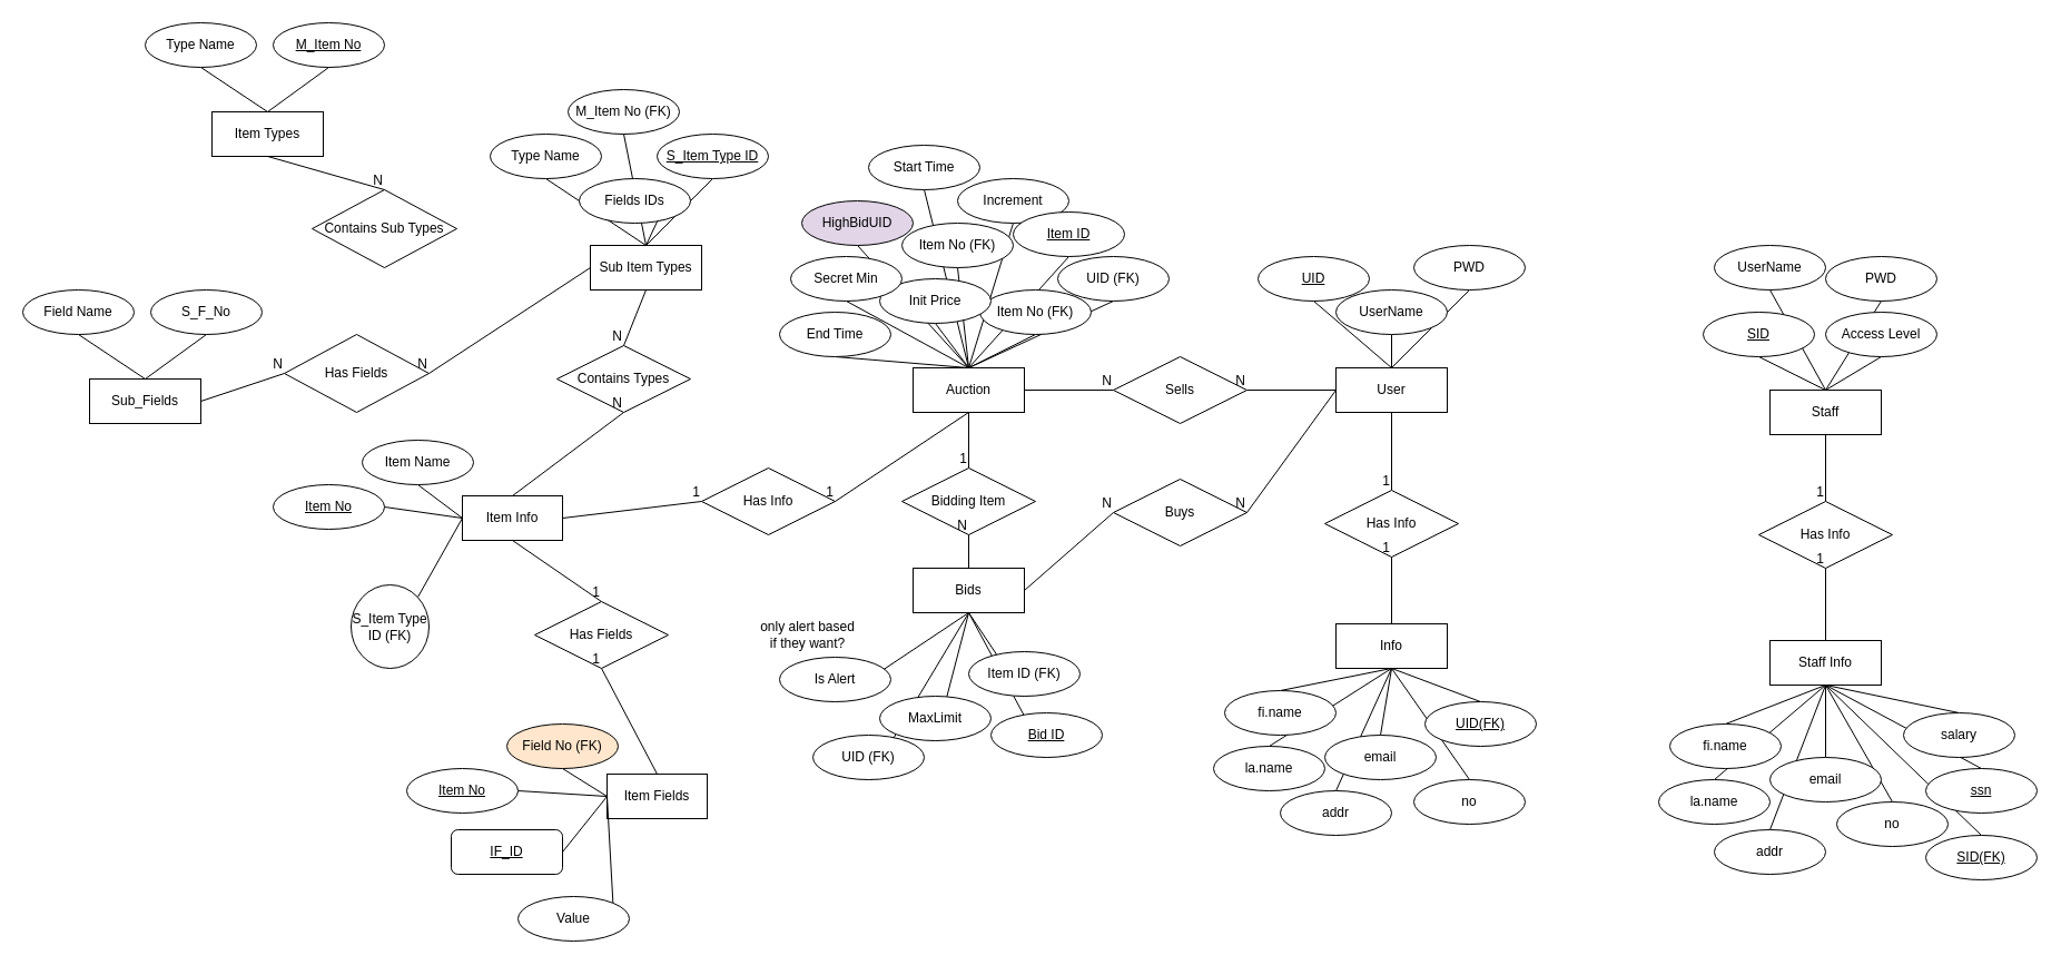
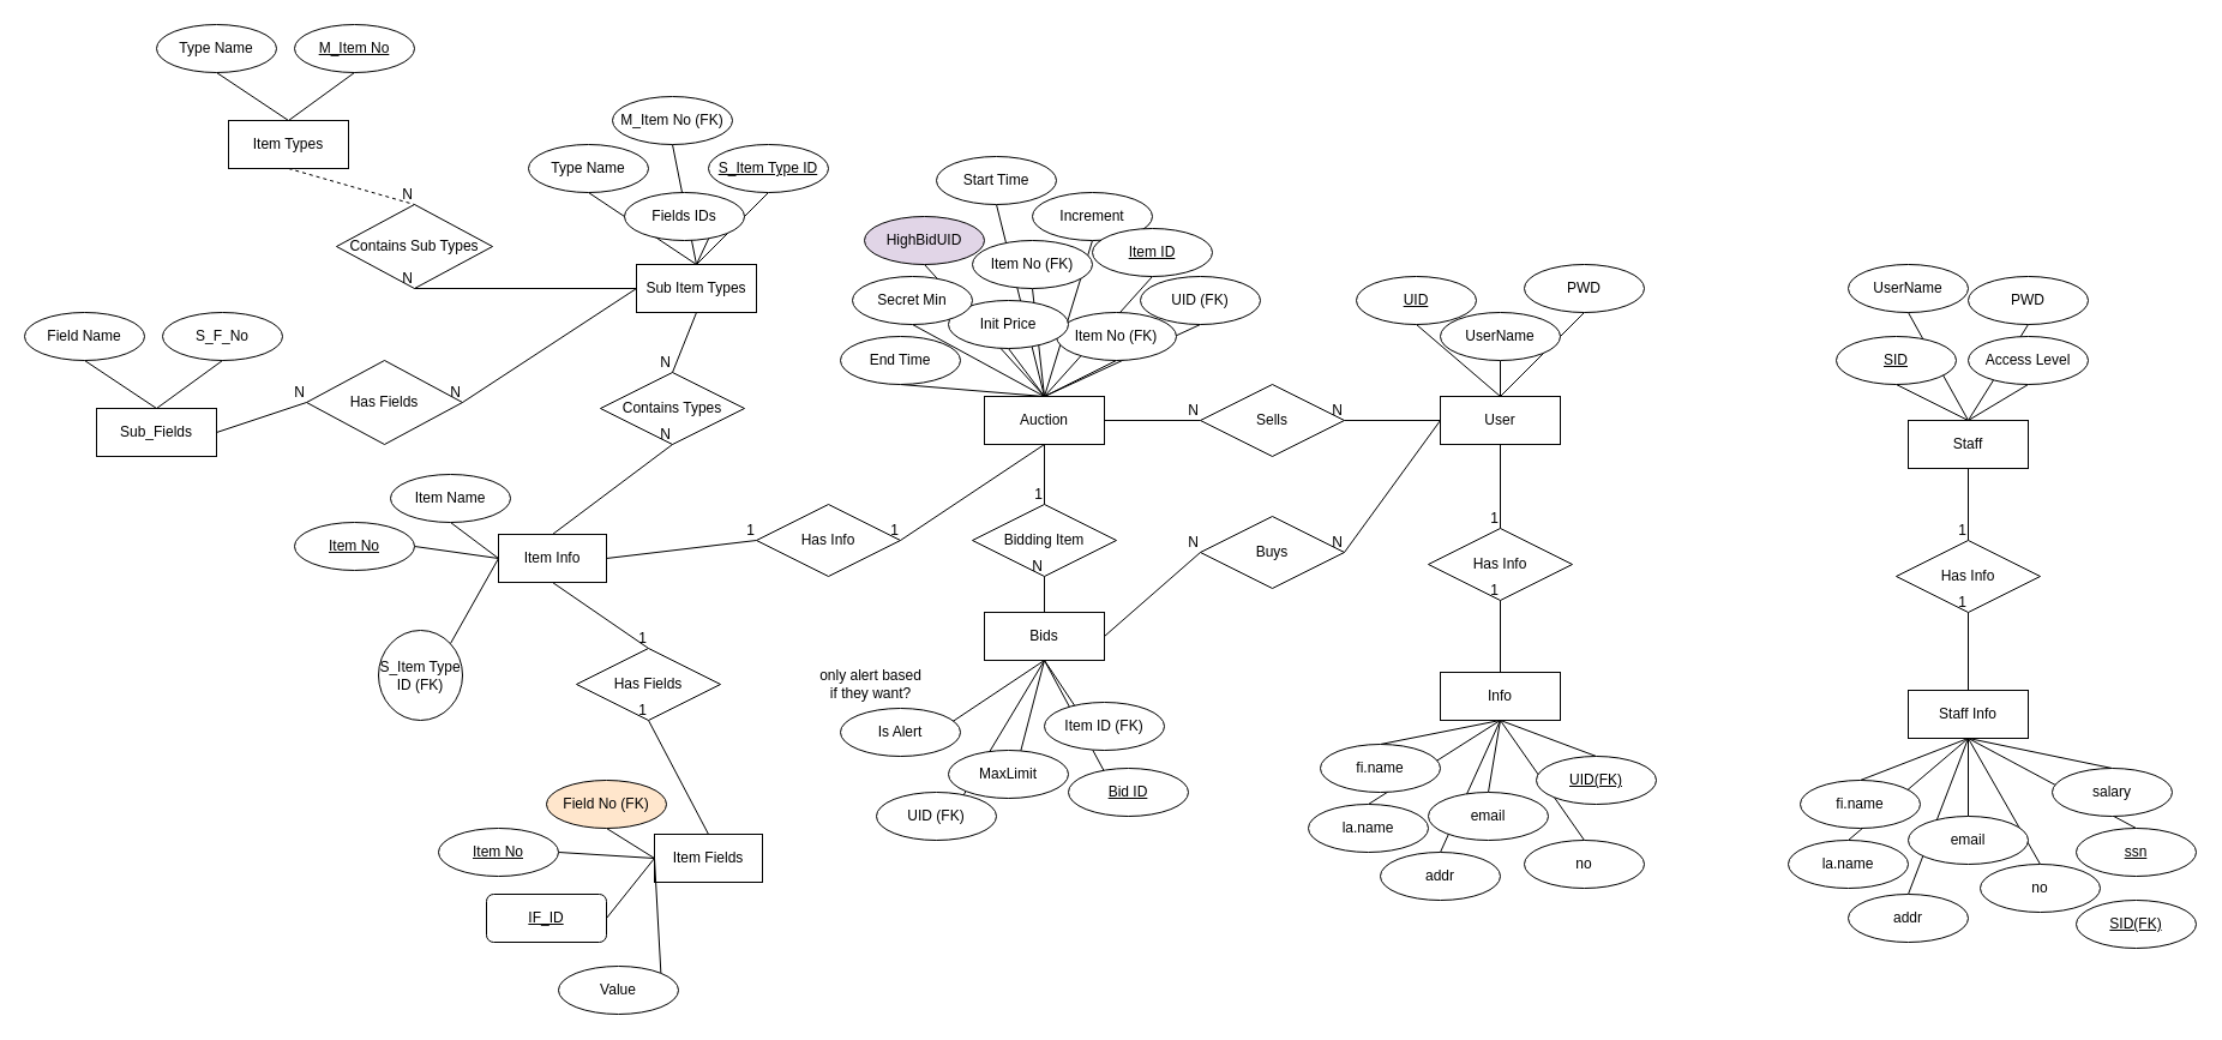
- <mxCell id="153" value="" style="endArrow=none;html=1;rounded=0;exitX=0.5;exitY=1;exitDx=0;exitDy=0;entryX=0.5;entryY=1;entryDx=0;entryDy=0;" edge="1" source="148" target="152" parent="1"><mxGeometry relative="1" as="geometry"><mxPoint x="180" y="75" as="sourcePoint" /><mxPoint x="170" y="125" as="targetPoint" /></mxGeometry></mxCell>
+ <mxCell id="153" value="" style="endArrow=none;html=1;rounded=0;exitX=0.5;exitY=1;exitDx=0;exitDy=0;entryX=0.5;entryY=1;entryDx=0;entryDy=0;dashed=1;" edge="1" source="148" target="152" parent="1"><mxGeometry relative="1" as="geometry"><mxPoint x="180" y="75" as="sourcePoint" /><mxPoint x="170" y="125" as="targetPoint" /></mxGeometry></mxCell>
+ <mxCell id="155" value="" style="endArrow=none;html=1;rounded=0;entryX=0.5;entryY=0;entryDx=0;entryDy=0;exitX=0;exitY=0.5;exitDx=0;exitDy=0;" edge="1" target="152" parent="1" source="133"><mxGeometry relative="1" as="geometry"><mxPoint x="415" y="270" as="sourcePoint" /><mxPoint x="640" y="455" as="targetPoint" /></mxGeometry></mxCell>
+ <mxCell id="156" value="N" style="resizable=0;html=1;whiteSpace=wrap;align=right;verticalAlign=bottom;" connectable="0" vertex="1" parent="155"><mxGeometry x="1" relative="1" as="geometry" /></mxCell>
- <mxCell id="30" value="" style="endArrow=none;html=1;rounded=0;exitX=0.5;exitY=0;exitDx=0;exitDy=0;entryX=0.5;entryY=1;entryDx=0;entryDy=0;" edge="1" source="94" parent="1" target="12"><mxGeometry relative="1" as="geometry"><mxPoint x="1860" y="730" as="sourcePoint" /><mxPoint x="1720" y="670" as="targetPoint" /></mxGeometry></mxCell>
